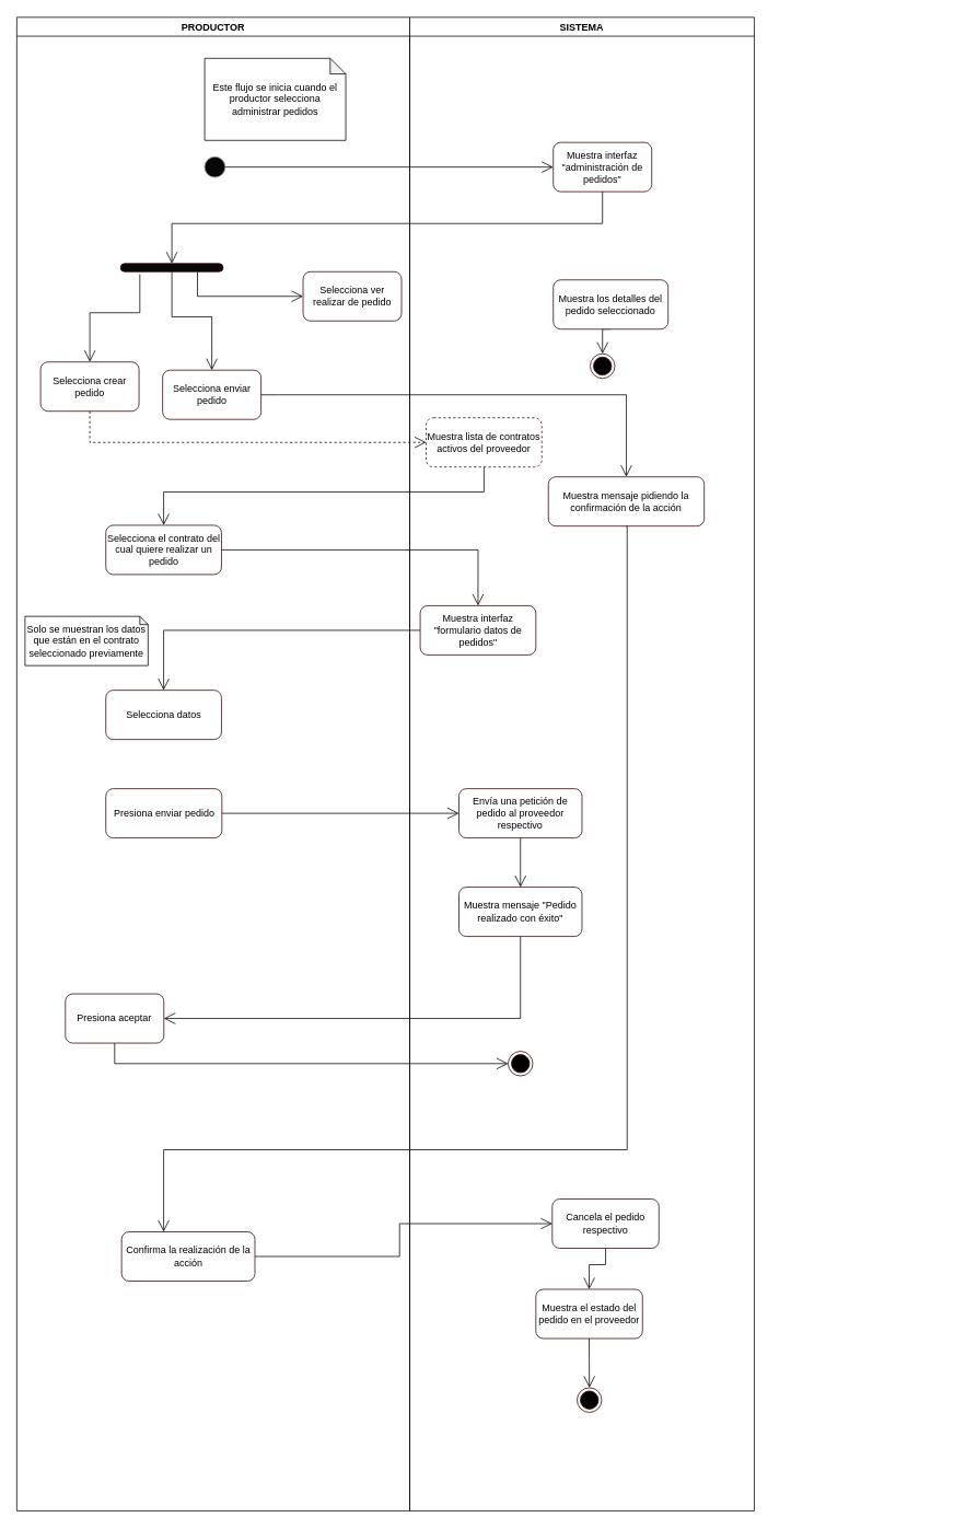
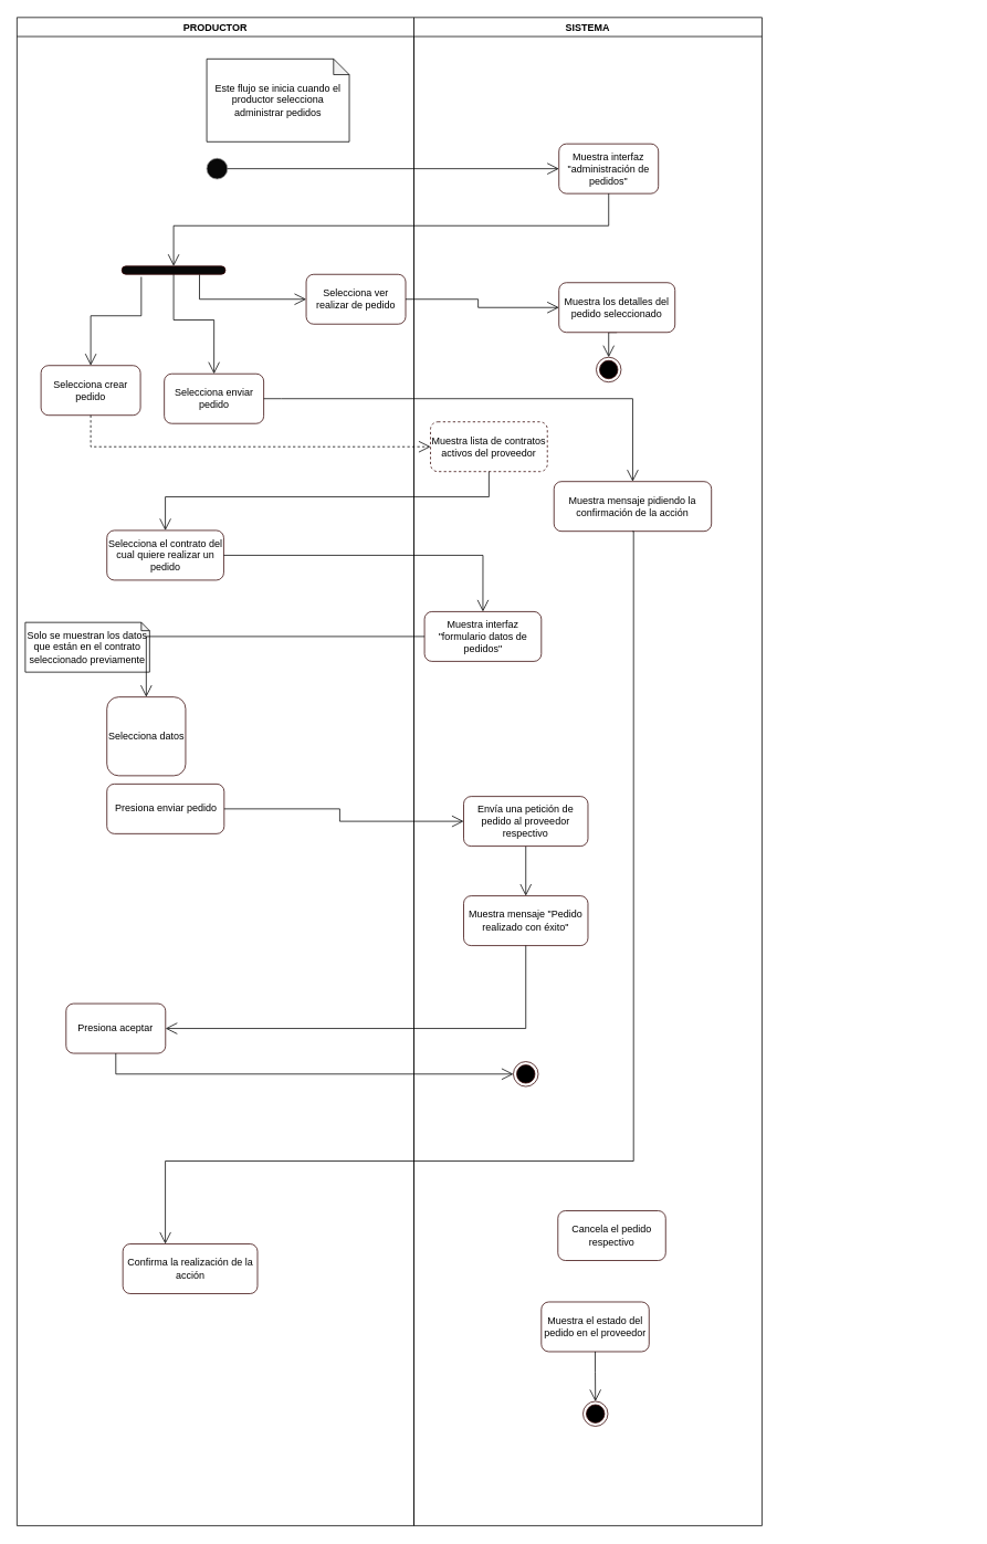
+ <mxCell id="52" style="edgeStyle=orthogonalEdgeStyle;rounded=0;orthogonalLoop=1;jettySize=auto;html=1;exitX=1;exitY=0.5;exitDx=0;exitDy=0;endArrow=open;endFill=0;endSize=12;" edge="1" parent="1" source="11" target="29"><mxGeometry relative="1" as="geometry" /></mxCell>
- <mxCell id="14" value="Selecciona datos" style="rounded=1;whiteSpace=wrap;html=1;strokeColor=#330000;fillColor=#FFFFFF;gradientColor=none;" parent="2" vertex="1"><mxGeometry x="108.5" y="820" width="141" height="60" as="geometry" /></mxCell>
+ <mxCell id="14" value="Selecciona datos" style="rounded=1;whiteSpace=wrap;html=1;strokeColor=#330000;fillColor=#FFFFFF;gradientColor=none;" parent="2" vertex="1"><mxGeometry x="108.5" y="820" width="95" height="95" as="geometry" /></mxCell>
- <mxCell id="19" value="Presiona enviar pedido" style="rounded=1;whiteSpace=wrap;html=1;strokeColor=#330000;fillColor=#FFFFFF;gradientColor=none;" parent="2" vertex="1"><mxGeometry x="108.5" y="940" width="141.5" height="60" as="geometry" /></mxCell>
+ <mxCell id="19" value="Presiona enviar pedido" style="rounded=1;whiteSpace=wrap;html=1;strokeColor=#330000;fillColor=#FFFFFF;gradientColor=none;" parent="2" vertex="1"><mxGeometry x="108.5" y="925" width="141.5" height="60" as="geometry" /></mxCell>
- <mxCell id="42" style="edgeStyle=orthogonalEdgeStyle;rounded=0;orthogonalLoop=1;jettySize=auto;html=1;exitX=1;exitY=0.5;exitDx=0;exitDy=0;endArrow=open;endFill=0;endSize=12;entryX=0;entryY=0.5;entryDx=0;entryDy=0;" parent="1" source="15" target="34" edge="1"><mxGeometry relative="1" as="geometry"><mxPoint x="619" y="1490" as="targetPoint" /></mxGeometry></mxCell>
- <mxCell id="33" style="edgeStyle=orthogonalEdgeStyle;rounded=0;orthogonalLoop=1;jettySize=auto;html=1;exitX=0.5;exitY=1;exitDx=0;exitDy=0;entryX=0.5;entryY=0;entryDx=0;entryDy=0;endArrow=open;endFill=0;endSize=12;" parent="31" source="34" target="32" edge="1"><mxGeometry relative="1" as="geometry" /></mxCell>
